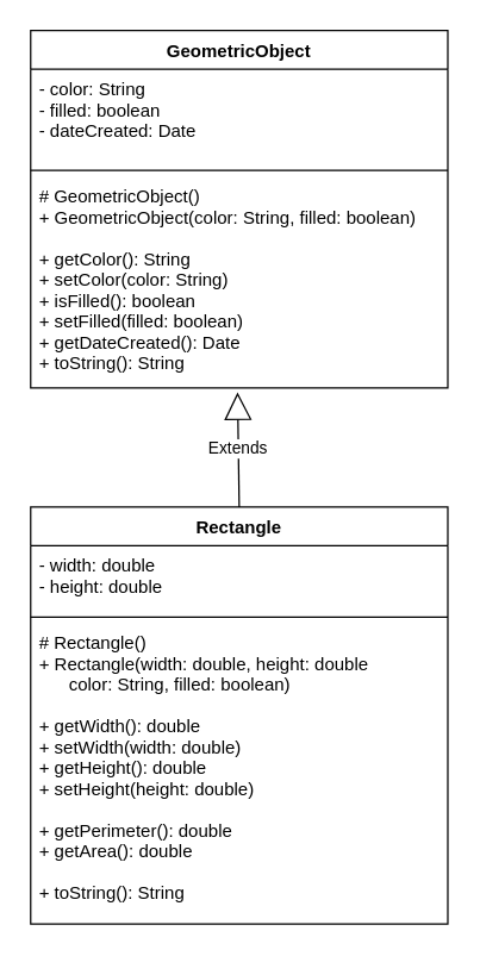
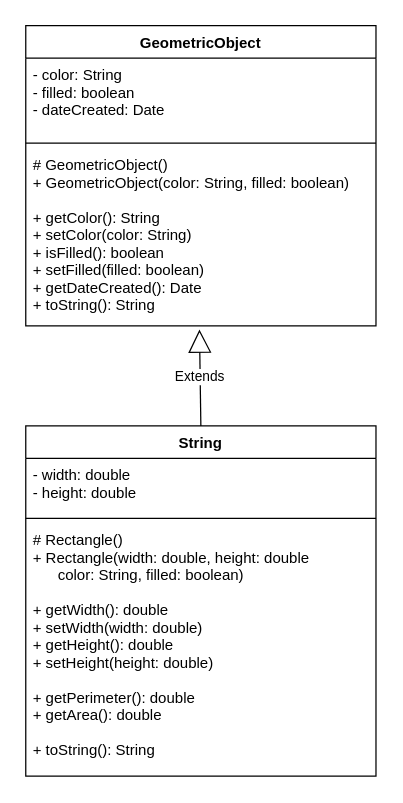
- <mxCell id="6" value="Rectangle" style="swimlane;fontStyle=1;align=center;verticalAlign=top;childLayout=stackLayout;horizontal=1;startSize=26;horizontalStack=0;resizeParent=1;resizeParentMax=0;resizeLast=0;collapsible=1;marginBottom=0;" vertex="1" parent="1"><mxGeometry x="20" y="340" width="280" height="280" as="geometry" /></mxCell>
+ <mxCell id="6" value="String" style="swimlane;fontStyle=1;align=center;verticalAlign=top;childLayout=stackLayout;horizontal=1;startSize=26;horizontalStack=0;resizeParent=1;resizeParentMax=0;resizeLast=0;collapsible=1;marginBottom=0;" vertex="1" parent="1"><mxGeometry x="20" y="340" width="280" height="280" as="geometry" /></mxCell>
